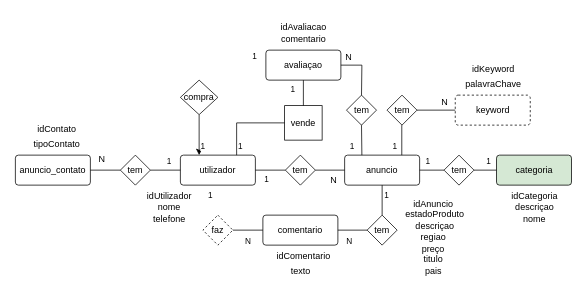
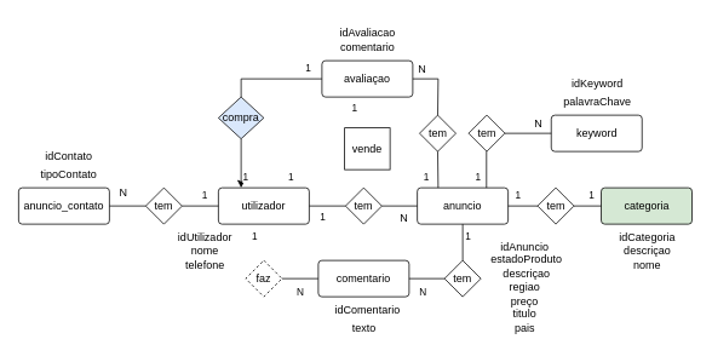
+ <mxCell id="64" value="" style="endArrow=none;html=1;rounded=0;exitX=0;exitY=0.5;exitDx=0;exitDy=0;entryX=0.5;entryY=0;entryDx=0;entryDy=0;" edge="1" parent="1" source="32" target="63"><mxGeometry width="50" height="50" relative="1" as="geometry"><mxPoint x="265" y="70" as="sourcePoint" /><mxPoint x="265" y="116" as="targetPoint" /><Array as="points"><mxPoint x="265" y="86" /></Array></mxGeometry></mxCell>
- <mxCell id="65" value="" style="endArrow=none;html=1;rounded=0;entryX=0.5;entryY=0;entryDx=0;entryDy=0;exitX=0.5;exitY=1;exitDx=0;exitDy=0;" edge="1" parent="1" source="32" target="60"><mxGeometry width="50" height="50" relative="1" as="geometry"><mxPoint x="315" y="70" as="sourcePoint" /><mxPoint x="315" y="116" as="targetPoint" /><Array as="points"><mxPoint x="404" y="140" /></Array></mxGeometry></mxCell>
- <mxCell id="63" value="compra" style="rhombus;whiteSpace=wrap;html=1;" vertex="1" parent="1"><mxGeometry x="240" y="106" width="50" height="46" as="geometry" /></mxCell>
+ <mxCell id="63" value="compra" style="rhombus;whiteSpace=wrap;html=1;fillColor=#dae8fc;" vertex="1" parent="1"><mxGeometry x="240" y="106" width="50" height="46" as="geometry" /></mxCell>
- <mxCell id="33" value="&lt;font style=&quot;vertical-align: inherit;&quot;&gt;&lt;font style=&quot;vertical-align: inherit;&quot;&gt;&lt;font style=&quot;vertical-align: inherit;&quot;&gt;&lt;font style=&quot;vertical-align: inherit;&quot;&gt;&lt;font style=&quot;vertical-align: inherit;&quot;&gt;&lt;font style=&quot;vertical-align: inherit;&quot;&gt;keyword&lt;/font&gt;&lt;/font&gt;&lt;/font&gt;&lt;/font&gt;&lt;/font&gt;&lt;/font&gt;" style="rounded=1;arcSize=10;whiteSpace=wrap;html=1;align=center;dashed=1;" vertex="1" parent="1"><mxGeometry x="606.5" y="126" width="100" height="40" as="geometry" /></mxCell>
+ <mxCell id="33" value="&lt;font style=&quot;vertical-align: inherit;&quot;&gt;&lt;font style=&quot;vertical-align: inherit;&quot;&gt;&lt;font style=&quot;vertical-align: inherit;&quot;&gt;&lt;font style=&quot;vertical-align: inherit;&quot;&gt;&lt;font style=&quot;vertical-align: inherit;&quot;&gt;&lt;font style=&quot;vertical-align: inherit;&quot;&gt;keyword&lt;/font&gt;&lt;/font&gt;&lt;/font&gt;&lt;/font&gt;&lt;/font&gt;&lt;/font&gt;" style="rounded=1;arcSize=10;whiteSpace=wrap;html=1;align=center;" vertex="1" parent="1"><mxGeometry x="606.5" y="126" width="100" height="40" as="geometry" /></mxCell>
- <mxCell id="62" value="" style="endArrow=none;html=1;rounded=0;entryX=0.75;entryY=0;entryDx=0;entryDy=0;exitX=0;exitY=0.5;exitDx=0;exitDy=0;" edge="1" parent="1" source="60" target="2"><mxGeometry width="50" height="50" relative="1" as="geometry"><mxPoint x="320" y="170" as="sourcePoint" /><mxPoint x="330" y="180" as="targetPoint" /><Array as="points"><mxPoint x="315" y="163" /></Array></mxGeometry></mxCell>
